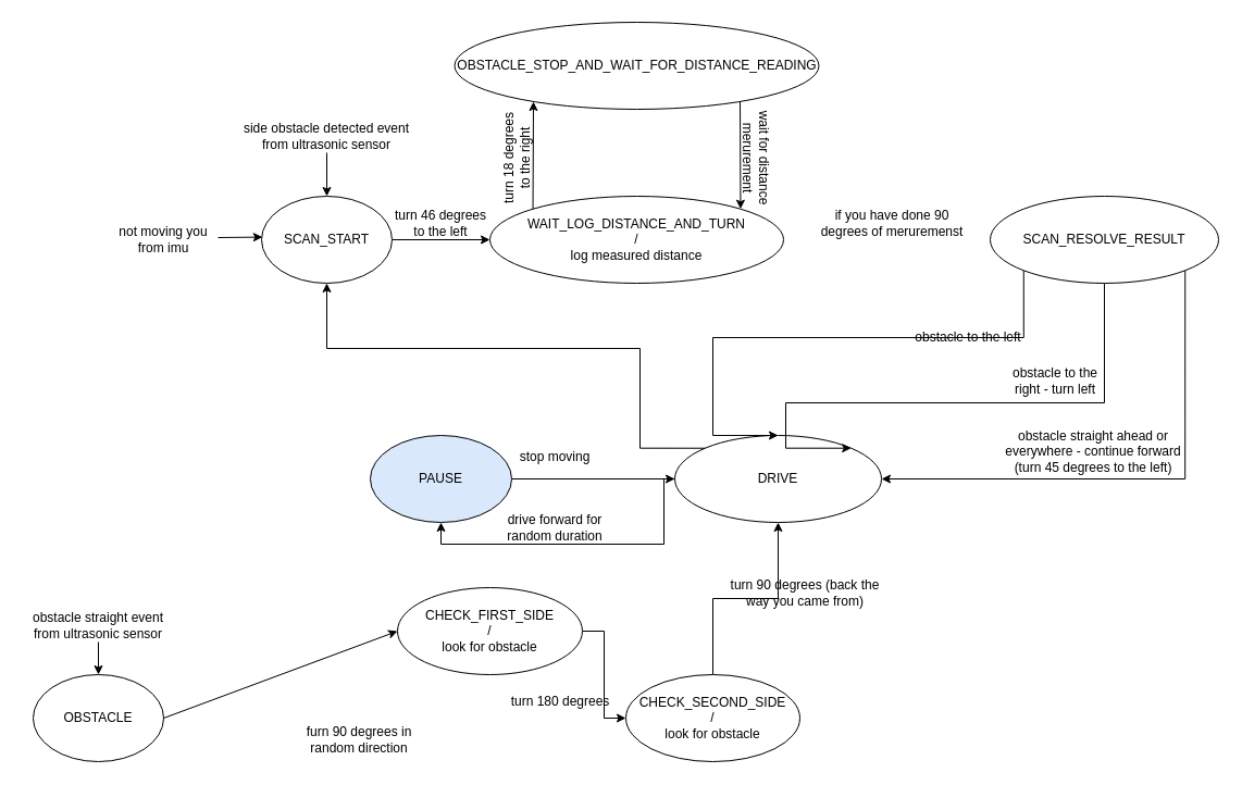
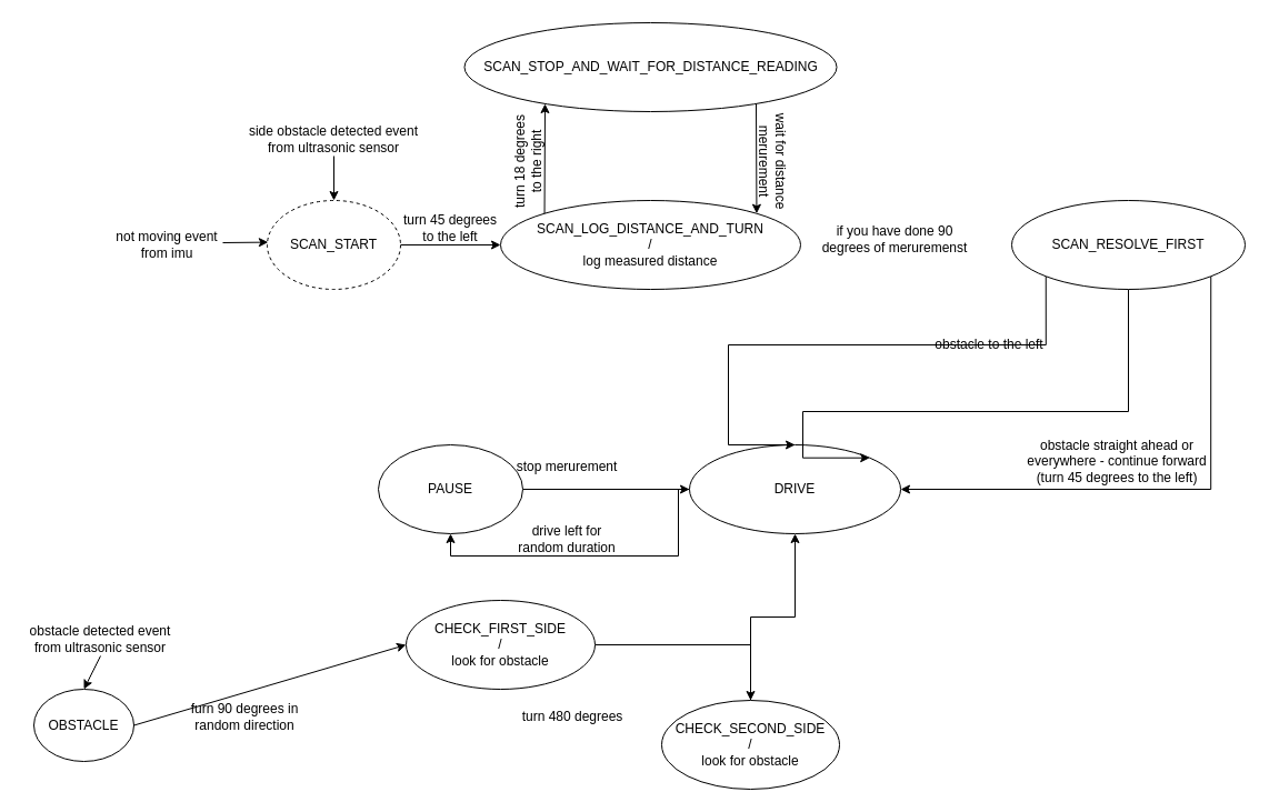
- <mxCell id="9" value="OBSTACLE_STOP_AND_WAIT_FOR_DISTANCE_READING" style="ellipse;whiteSpace=wrap;html=1;" vertex="1" parent="1"><mxGeometry x="417.5" y="20" width="335" height="80" as="geometry" /></mxCell>
+ <mxCell id="9" value="SCAN_STOP_AND_WAIT_FOR_DISTANCE_READING" style="ellipse;whiteSpace=wrap;html=1;" vertex="1" parent="1"><mxGeometry x="417.5" y="20" width="335" height="80" as="geometry" /></mxCell>
- <mxCell id="23" value="turn 46 degrees to the left" style="text;html=1;align=center;verticalAlign=middle;whiteSpace=wrap;rounded=0;" vertex="1" parent="1"><mxGeometry x="360" y="190" width="90" height="30" as="geometry" /></mxCell>
+ <mxCell id="23" value="turn 45 degrees to the left" style="text;html=1;align=center;verticalAlign=middle;whiteSpace=wrap;rounded=0;" vertex="1" parent="1"><mxGeometry x="360" y="190" width="90" height="30" as="geometry" /></mxCell>
- <mxCell id="28" value="if you have done 90 degrees of meruremenst" style="text;html=1;align=center;verticalAlign=middle;whiteSpace=wrap;rounded=0;" vertex="1" parent="1"><mxGeometry x="750" y="190" width="140" height="30" as="geometry" /></mxCell>
+ <mxCell id="28" value="if you have done 90 degrees of meruremenst" style="text;html=1;align=center;verticalAlign=middle;whiteSpace=wrap;rounded=0;" vertex="1" parent="1"><mxGeometry x="735" y="200" width="140" height="30" as="geometry" /></mxCell>
- <mxCell id="38" value="not moving you from imu" style="text;html=1;align=center;verticalAlign=middle;whiteSpace=wrap;rounded=0;" vertex="1" parent="1"><mxGeometry x="100" y="205" width="100" height="30" as="geometry" /></mxCell>
+ <mxCell id="38" value="not moving event from imu" style="text;html=1;align=center;verticalAlign=middle;whiteSpace=wrap;rounded=0;" vertex="1" parent="1"><mxGeometry x="100" y="205" width="100" height="30" as="geometry" /></mxCell>
- <mxCell id="7" value="SCAN_START" style="ellipse;whiteSpace=wrap;html=1;" vertex="1" parent="1"><mxGeometry x="240" y="180" width="120" height="80" as="geometry" /></mxCell>
+ <mxCell id="7" value="SCAN_START" style="ellipse;whiteSpace=wrap;html=1;dashed=1;" vertex="1" parent="1"><mxGeometry x="240" y="180" width="120" height="80" as="geometry" /></mxCell>
- <mxCell id="8" value="WAIT_LOG_DISTANCE_AND_TURN&lt;div&gt;/&lt;/div&gt;&lt;div&gt;log measured distance&lt;/div&gt;" style="ellipse;whiteSpace=wrap;html=1;" vertex="1" parent="1"><mxGeometry x="450" y="180" width="270" height="80" as="geometry" /></mxCell>
+ <mxCell id="8" value="SCAN_LOG_DISTANCE_AND_TURN&lt;div&gt;/&lt;/div&gt;&lt;div&gt;log measured distance&lt;/div&gt;" style="ellipse;whiteSpace=wrap;html=1;" vertex="1" parent="1"><mxGeometry x="450" y="180" width="270" height="80" as="geometry" /></mxCell>
- <mxCell id="22" value="SCAN_RESOLVE_RESULT" style="ellipse;whiteSpace=wrap;html=1;" vertex="1" parent="1"><mxGeometry x="910" y="180" width="210" height="80" as="geometry" /></mxCell>
+ <mxCell id="22" value="SCAN_RESOLVE_FIRST" style="ellipse;whiteSpace=wrap;html=1;" vertex="1" parent="1"><mxGeometry x="910" y="180" width="210" height="80" as="geometry" /></mxCell>
- <mxCell id="40" style="edgeStyle=orthogonalEdgeStyle;rounded=0;orthogonalLoop=1;jettySize=auto;html=1;entryX=0.5;entryY=1;entryDx=0;entryDy=0;exitX=0;exitY=0;exitDx=0;exitDy=0;" edge="1" parent="1" source="5" target="7"><mxGeometry relative="1" as="geometry"><mxPoint x="590" y="320" as="sourcePoint" /><mxPoint x="415" y="490" as="targetPoint" /><Array as="points"><mxPoint x="588" y="320" /><mxPoint x="300" y="320" /></Array></mxGeometry></mxCell>
- <mxCell id="30" value="obstacle to the right - turn&lt;span style=&quot;background-color: initial;&quot;&gt;&amp;nbsp;left&lt;/span&gt;" style="text;html=1;align=center;verticalAlign=middle;whiteSpace=wrap;rounded=0;" vertex="1" parent="1"><mxGeometry x="920" y="330" width="100" height="40" as="geometry" /></mxCell>
- <mxCell id="32" value="stop moving" style="text;html=1;align=center;verticalAlign=middle;whiteSpace=wrap;rounded=0;" vertex="1" parent="1"><mxGeometry x="460" y="400" width="100" height="40" as="geometry" /></mxCell>
+ <mxCell id="32" value="stop merurement" style="text;html=1;align=center;verticalAlign=middle;whiteSpace=wrap;rounded=0;" vertex="1" parent="1"><mxGeometry x="460" y="400" width="100" height="40" as="geometry" /></mxCell>
- <mxCell id="3" value="PAUSE" style="ellipse;whiteSpace=wrap;html=1;fillColor=#dae8fc;" vertex="1" parent="1"><mxGeometry x="340" y="400" width="130" height="80" as="geometry" /></mxCell>
+ <mxCell id="3" value="PAUSE" style="ellipse;whiteSpace=wrap;html=1;" vertex="1" parent="1"><mxGeometry x="340" y="400" width="130" height="80" as="geometry" /></mxCell>
- <mxCell id="33" value="drive forward for random duration" style="text;html=1;align=center;verticalAlign=middle;whiteSpace=wrap;rounded=0;" vertex="1" parent="1"><mxGeometry x="460" y="470" width="100" height="30" as="geometry" /></mxCell>
+ <mxCell id="33" value="drive left for random duration" style="text;html=1;align=center;verticalAlign=middle;whiteSpace=wrap;rounded=0;" vertex="1" parent="1"><mxGeometry x="460" y="470" width="100" height="30" as="geometry" /></mxCell>
- <mxCell id="18" value="turn 90 degrees (back the way you came from)" style="text;html=1;align=center;verticalAlign=middle;whiteSpace=wrap;rounded=0;" vertex="1" parent="1"><mxGeometry x="660" y="530" width="160" height="30" as="geometry" /></mxCell>
- <mxCell id="35" value="obstacle straight event from ultrasonic sensor" style="text;html=1;align=center;verticalAlign=middle;whiteSpace=wrap;rounded=0;" vertex="1" parent="1"><mxGeometry x="20" y="560" width="140" height="30" as="geometry" /></mxCell>
+ <mxCell id="35" value="obstacle detected event from ultrasonic sensor" style="text;html=1;align=center;verticalAlign=middle;whiteSpace=wrap;rounded=0;" vertex="1" parent="1"><mxGeometry x="20" y="560" width="140" height="30" as="geometry" /></mxCell>
- <mxCell id="17" value="turn 180 degrees" style="text;html=1;align=center;verticalAlign=middle;whiteSpace=wrap;rounded=0;" vertex="1" parent="1"><mxGeometry x="460" y="630" width="110" height="30" as="geometry" /></mxCell>
+ <mxCell id="17" value="turn 480 degrees" style="text;html=1;align=center;verticalAlign=middle;whiteSpace=wrap;rounded=0;" vertex="1" parent="1"><mxGeometry x="460" y="630" width="110" height="30" as="geometry" /></mxCell>
- <mxCell id="10" value="OBSTACLE" style="ellipse;whiteSpace=wrap;html=1;" vertex="1" parent="1"><mxGeometry x="30" y="620" width="120" height="80" as="geometry" /></mxCell>
+ <mxCell id="10" value="OBSTACLE" style="ellipse;whiteSpace=wrap;html=1;" vertex="1" parent="1"><mxGeometry x="30" y="620" width="90" height="65" as="geometry" /></mxCell>
- <mxCell id="14" value="CHECK_SECOND_SIDE&lt;div&gt;/&lt;/div&gt;&lt;div&gt;look for obstacle&lt;/div&gt;" style="ellipse;whiteSpace=wrap;html=1;" vertex="1" parent="1"><mxGeometry x="575" y="620" width="160" height="80" as="geometry" /></mxCell>
+ <mxCell id="14" value="CHECK_SECOND_SIDE&lt;div&gt;/&lt;/div&gt;&lt;div&gt;look for obstacle&lt;/div&gt;" style="ellipse;whiteSpace=wrap;html=1;" vertex="1" parent="1"><mxGeometry x="595" y="630" width="160" height="80" as="geometry" /></mxCell>
- <mxCell id="16" value="furn 90 degrees in random direction" style="text;html=1;align=center;verticalAlign=middle;whiteSpace=wrap;rounded=0;" vertex="1" parent="1"><mxGeometry x="260" y="665" width="140" height="30" as="geometry" /></mxCell>
+ <mxCell id="16" value="furn 90 degrees in random direction" style="text;html=1;align=center;verticalAlign=middle;whiteSpace=wrap;rounded=0;" vertex="1" parent="1"><mxGeometry x="150" y="630" width="140" height="30" as="geometry" /></mxCell>
